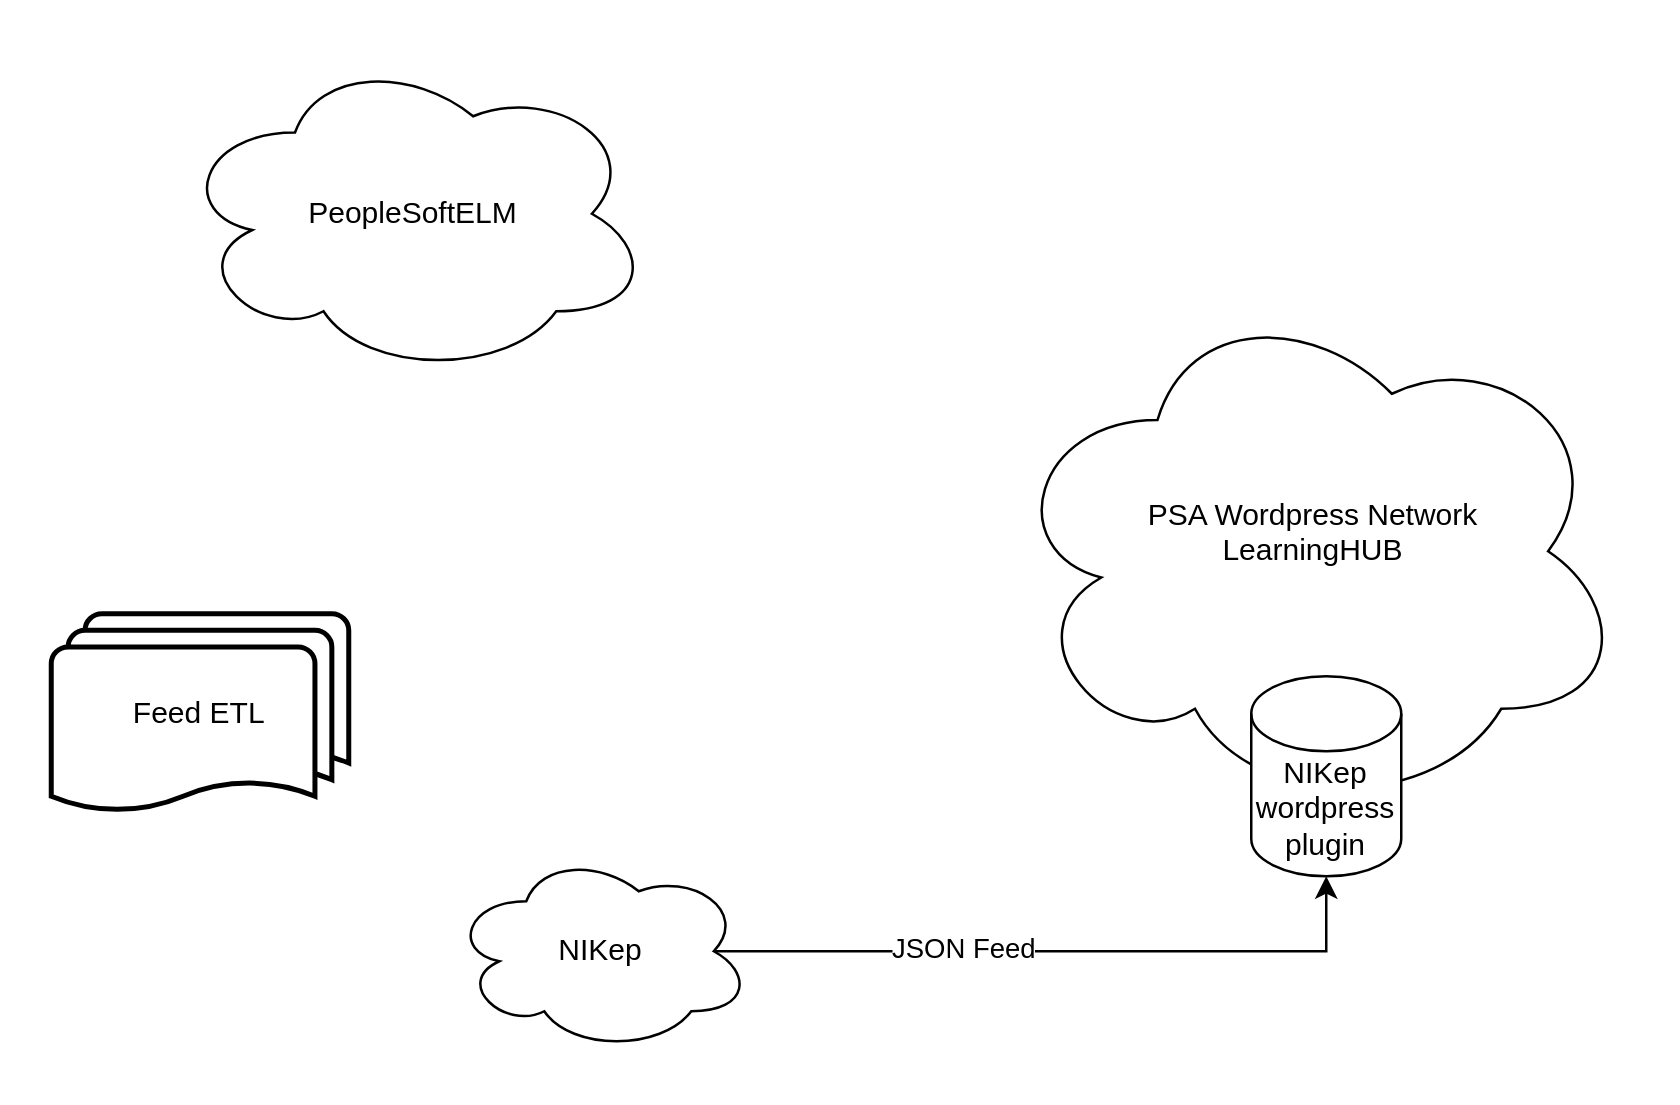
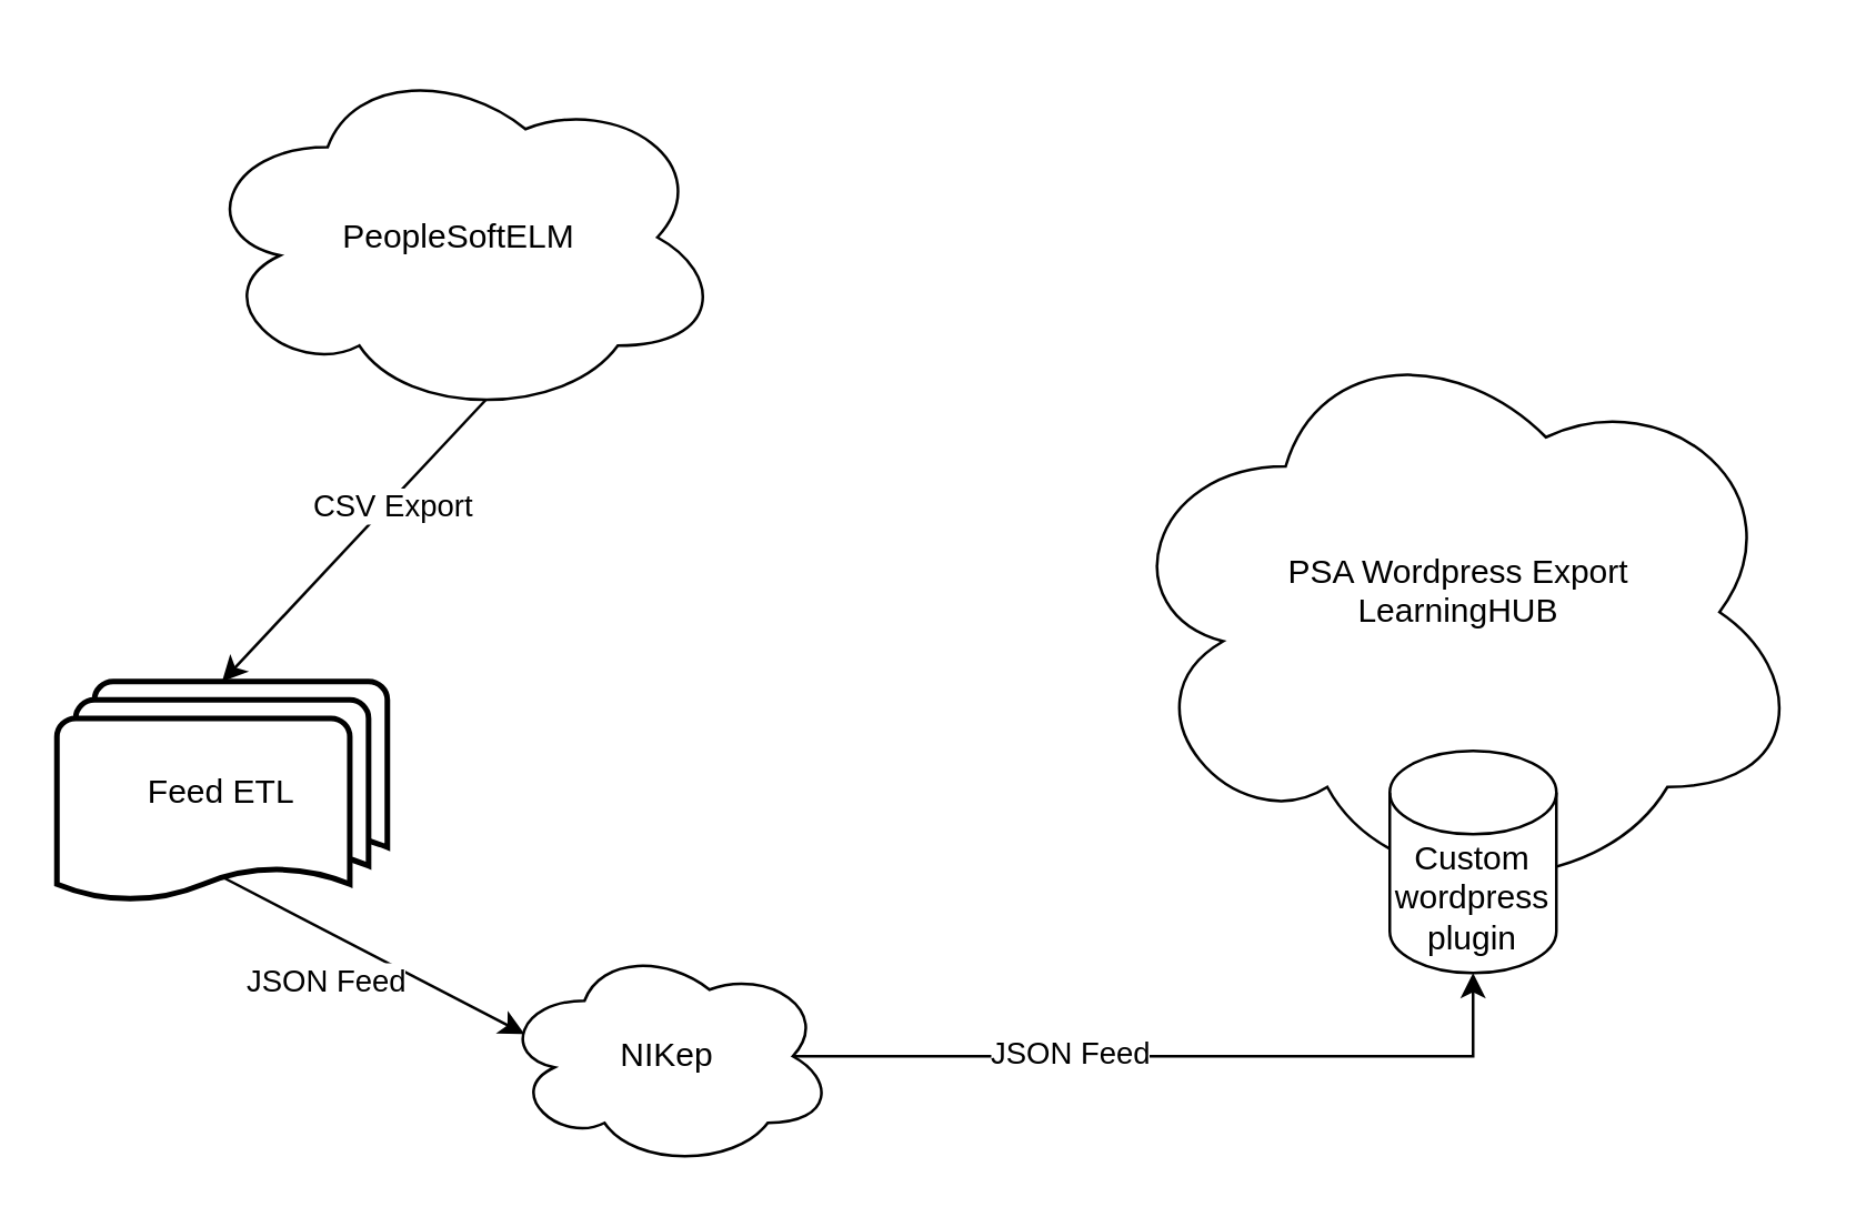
+ <mxCell id="4" value="" style="endArrow=classic;html=1;exitX=0.55;exitY=0.95;exitDx=0;exitDy=0;exitPerimeter=0;entryX=0.5;entryY=0;entryDx=0;entryDy=0;entryPerimeter=0;" edge="1" parent="1" source="2" target="3"><mxGeometry width="50" height="50" relative="1" as="geometry"><mxPoint x="340" y="260" as="sourcePoint" /><mxPoint x="390" y="210" as="targetPoint" /></mxGeometry></mxCell>
+ <mxCell id="5" value="CSV Export" style="edgeLabel;html=1;align=center;verticalAlign=middle;resizable=0;points=[];" vertex="1" connectable="0" parent="4"><mxGeometry x="-0.27" y="1" relative="1" as="geometry"><mxPoint as="offset" /></mxGeometry></mxCell>
- <mxCell id="11" value="&lt;div&gt;PSA Wordpress Network&lt;br&gt;&lt;/div&gt;&lt;div&gt;LearningHUB&lt;/div&gt;&lt;div&gt;&lt;br&gt;&lt;/div&gt;" style="ellipse;shape=cloud;whiteSpace=wrap;html=1;" vertex="1" parent="1"><mxGeometry x="400" y="115" width="250" height="210" as="geometry" /></mxCell>
+ <mxCell id="11" value="&lt;div&gt;PSA Wordpress Export&lt;br&gt;&lt;/div&gt;&lt;div&gt;LearningHUB&lt;/div&gt;&lt;div&gt;&lt;br&gt;&lt;/div&gt;" style="ellipse;shape=cloud;whiteSpace=wrap;html=1;" vertex="1" parent="1"><mxGeometry x="400" y="115" width="250" height="210" as="geometry" /></mxCell>
- <mxCell id="12" value="NIKep wordpress plugin" style="shape=cylinder3;whiteSpace=wrap;html=1;boundedLbl=1;backgroundOutline=1;size=15;" vertex="1" parent="1"><mxGeometry x="500" y="270" width="60" height="80" as="geometry" /></mxCell>
+ <mxCell id="12" value="Custom wordpress plugin" style="shape=cylinder3;whiteSpace=wrap;html=1;boundedLbl=1;backgroundOutline=1;size=15;" vertex="1" parent="1"><mxGeometry x="500" y="270" width="60" height="80" as="geometry" /></mxCell>
+ <mxCell id="9" value="" style="endArrow=classic;html=1;exitX=0.5;exitY=0.88;exitDx=0;exitDy=0;exitPerimeter=0;entryX=0.07;entryY=0.4;entryDx=0;entryDy=0;entryPerimeter=0;" edge="1" parent="1" source="3" target="8"><mxGeometry width="50" height="50" relative="1" as="geometry"><mxPoint x="50" y="280" as="sourcePoint" /><mxPoint x="160" y="348" as="targetPoint" /></mxGeometry></mxCell>
+ <mxCell id="10" value="JSON Feed" style="edgeLabel;html=1;align=center;verticalAlign=middle;resizable=0;points=[];" vertex="1" connectable="0" parent="9"><mxGeometry x="-0.306" y="2" relative="1" as="geometry"><mxPoint x="-2" y="19" as="offset" /></mxGeometry></mxCell>
